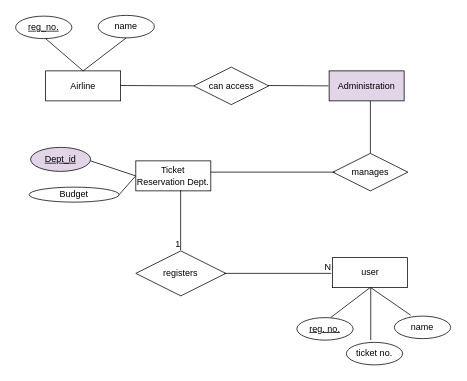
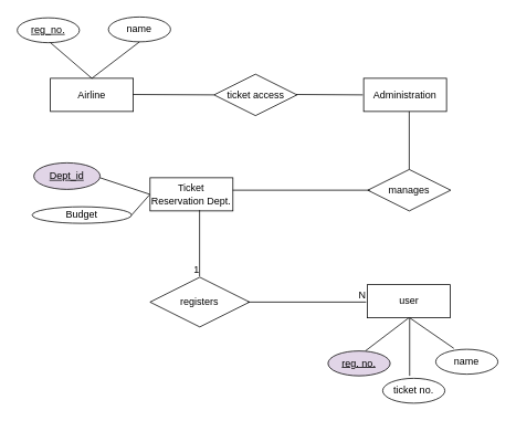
- <mxCell id="7" value="can access" style="shape=rhombus;perimeter=rhombusPerimeter;whiteSpace=wrap;html=1;align=center;" vertex="1" parent="1"><mxGeometry x="257.5" y="89" width="100" height="50" as="geometry" /></mxCell>
+ <mxCell id="7" value="ticket access" style="shape=rhombus;perimeter=rhombusPerimeter;whiteSpace=wrap;html=1;align=center;" vertex="1" parent="1"><mxGeometry x="257.5" y="89" width="100" height="50" as="geometry" /></mxCell>
- <mxCell id="2" value="Administration" style="whiteSpace=wrap;html=1;align=center;fillColor=#e1d5e7;" parent="1" vertex="1"><mxGeometry x="438" y="94" width="100" height="40" as="geometry" /></mxCell>
+ <mxCell id="2" value="Administration" style="whiteSpace=wrap;html=1;align=center;" parent="1" vertex="1"><mxGeometry x="438" y="94" width="100" height="40" as="geometry" /></mxCell>
- <mxCell id="21" value="reg. no." style="ellipse;whiteSpace=wrap;html=1;align=center;fontStyle=4;" vertex="1" parent="1"><mxGeometry x="395" y="423" width="75" height="30" as="geometry" /></mxCell>
+ <mxCell id="21" value="reg. no." style="ellipse;whiteSpace=wrap;html=1;align=center;fontStyle=4;fillColor=#e1d5e7;" vertex="1" parent="1"><mxGeometry x="395" y="423" width="75" height="30" as="geometry" /></mxCell>
